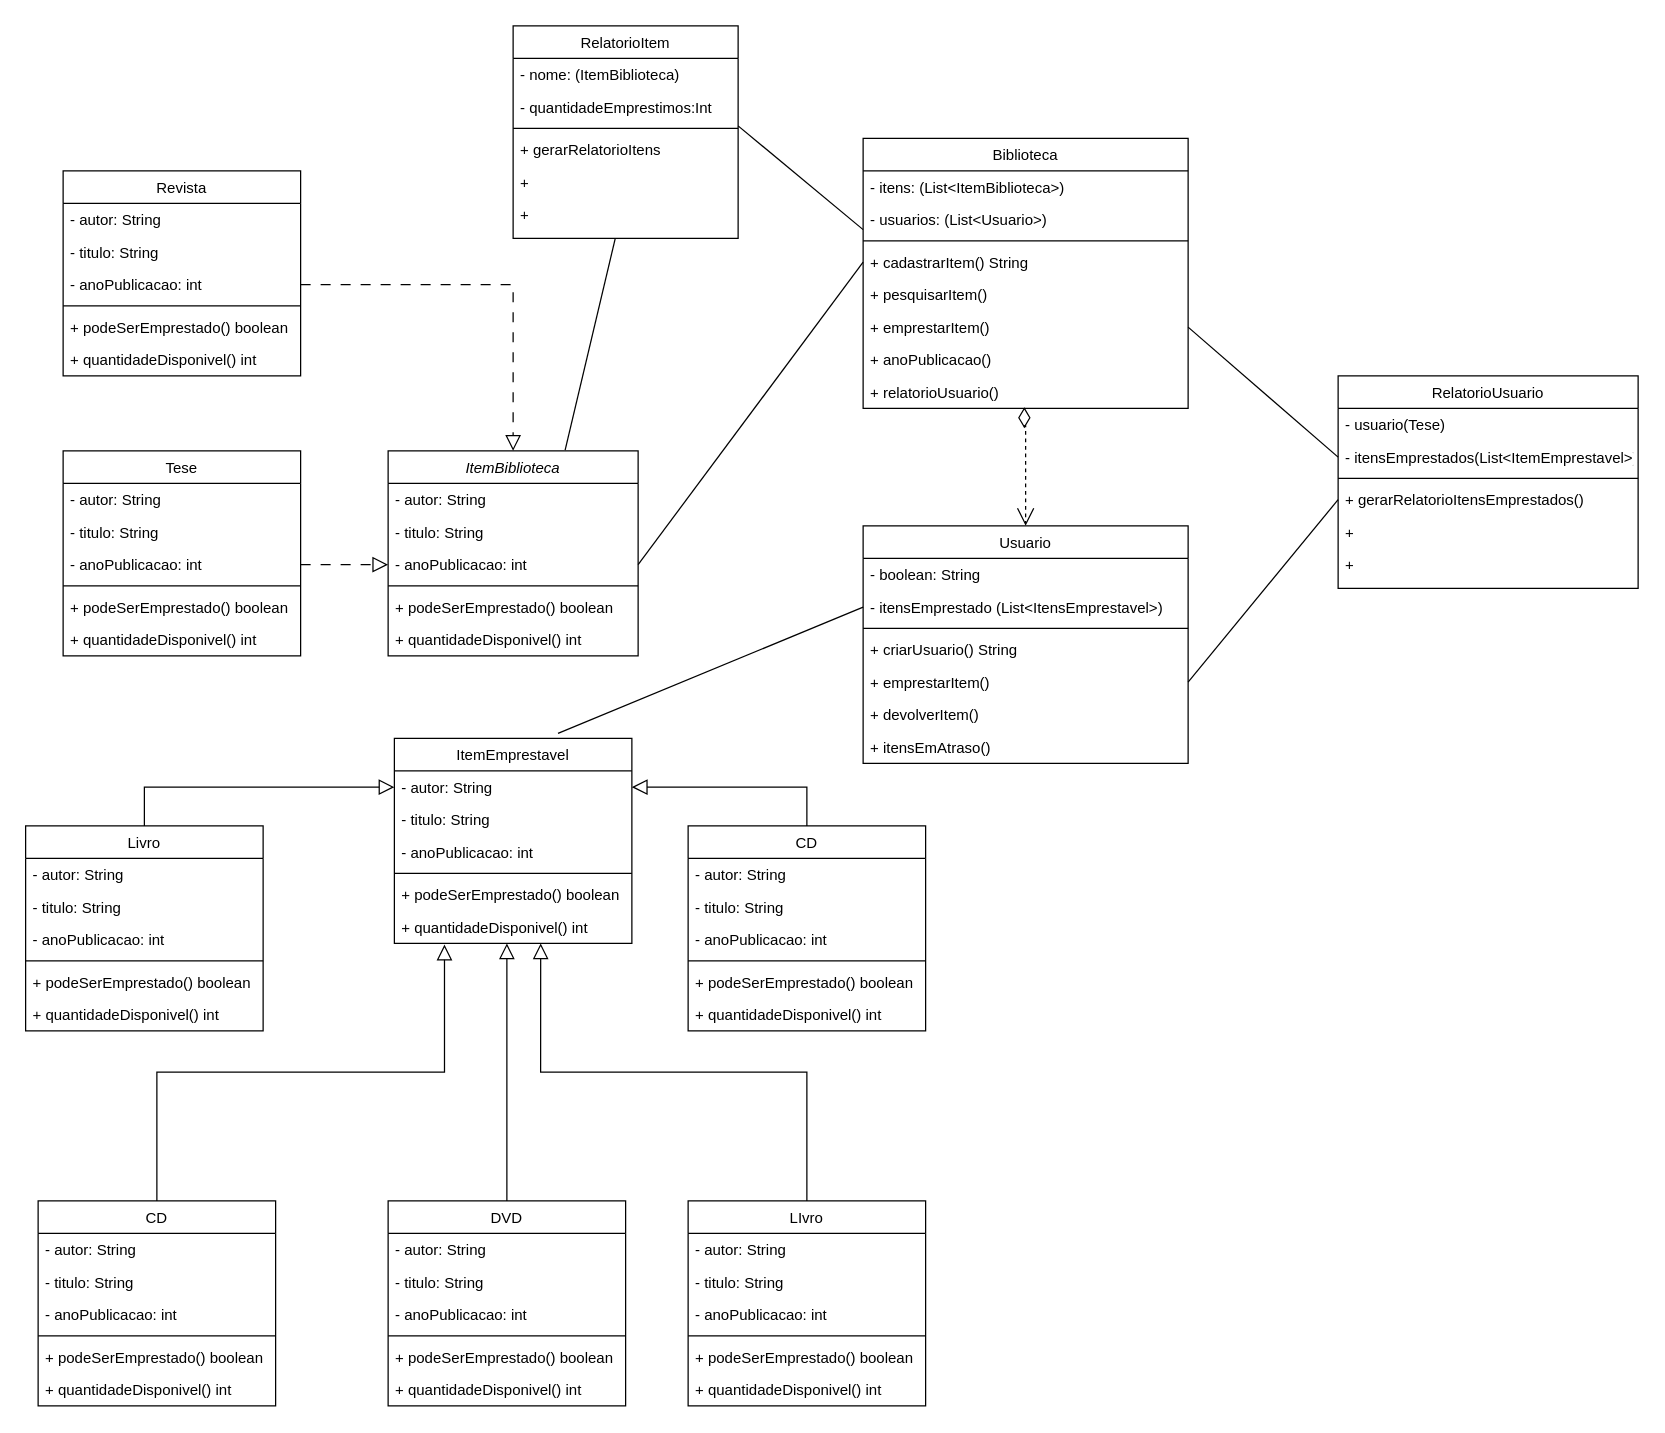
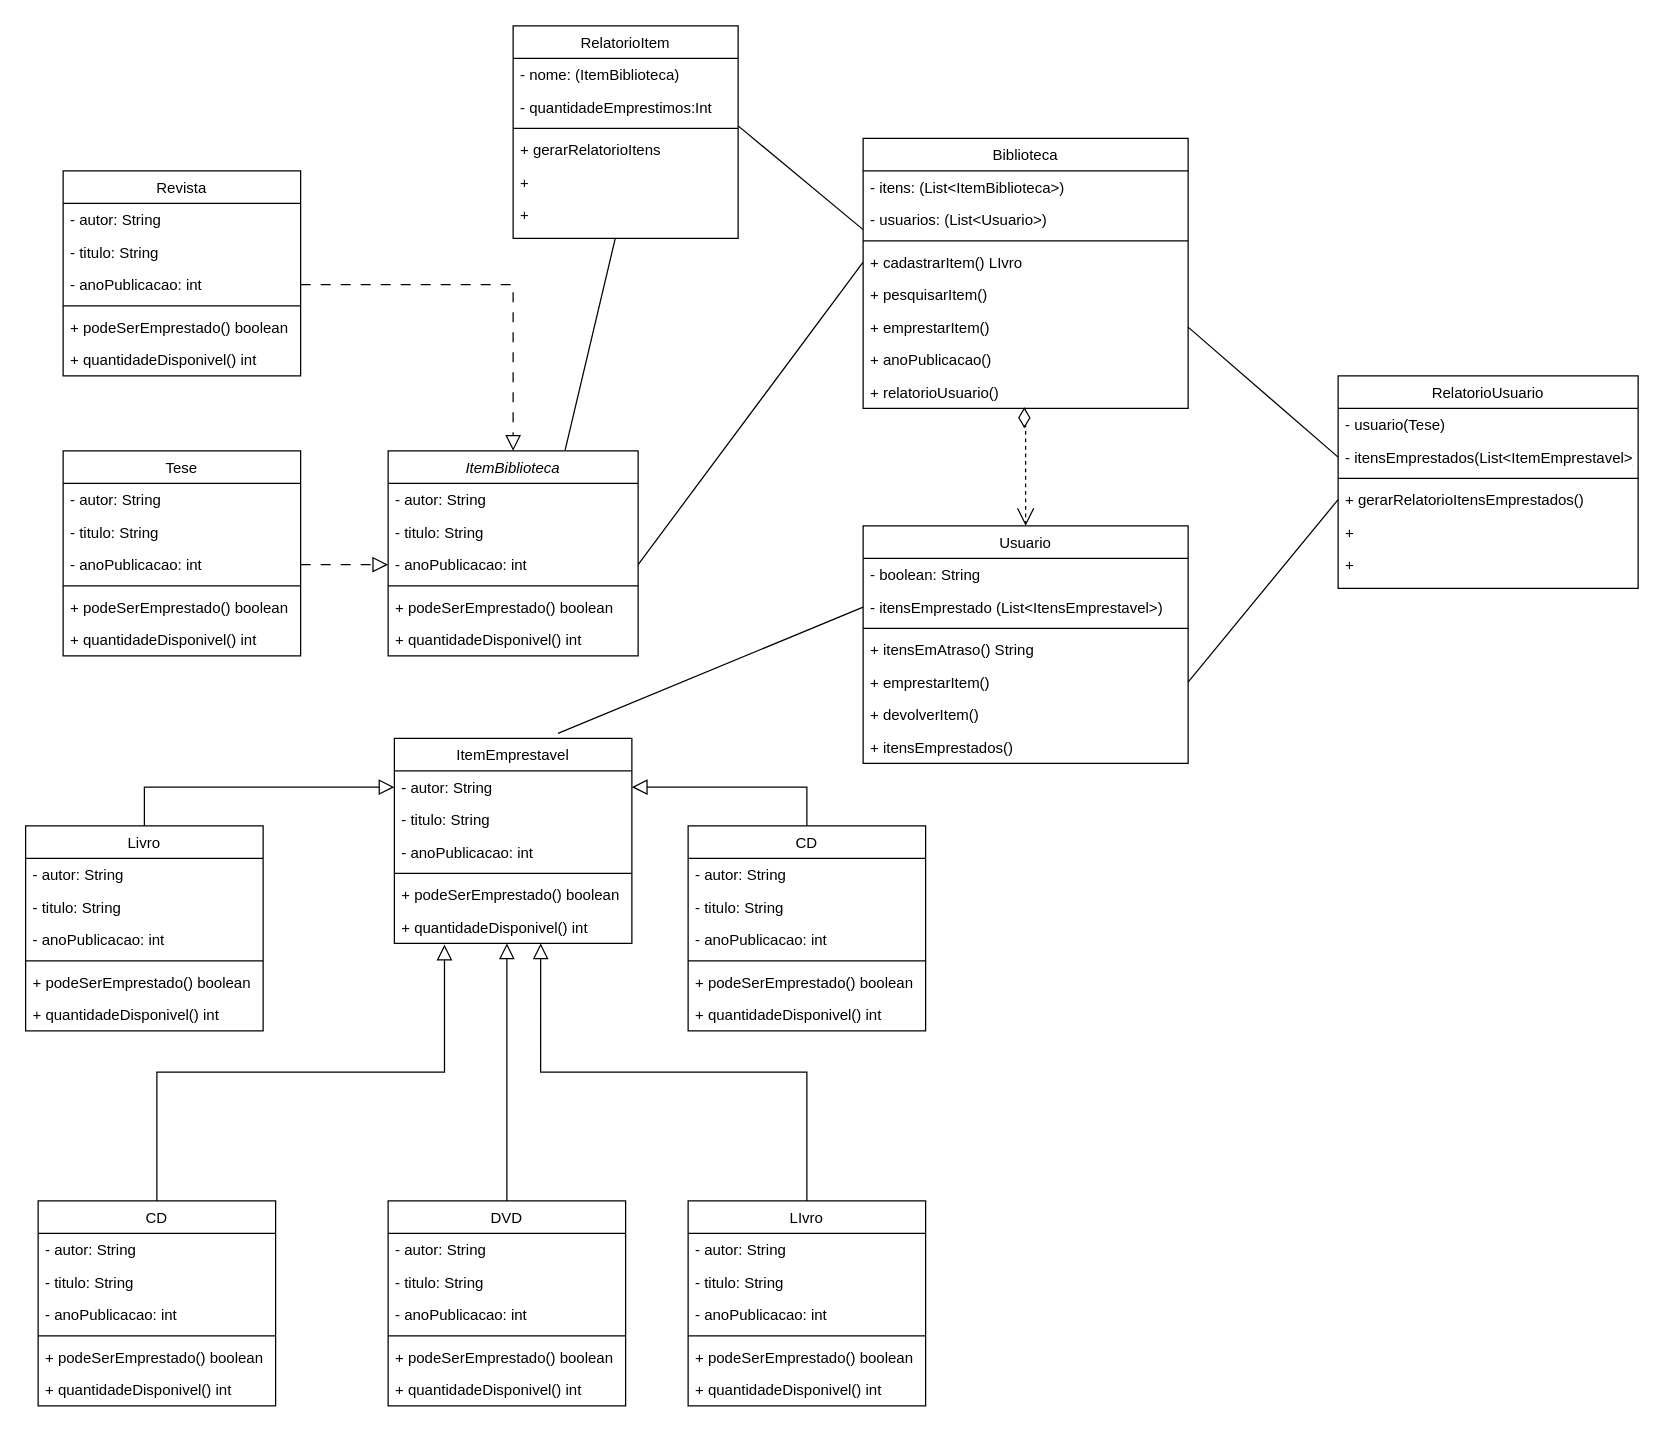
- <mxCell id="85" value="+ cadastrarItem() String" style="text;align=left;verticalAlign=top;spacingLeft=4;spacingRight=4;overflow=hidden;rotatable=0;points=[[0,0.5],[1,0.5]];portConstraint=eastwest;" vertex="1" parent="81"><mxGeometry y="86" width="260" height="26" as="geometry" /></mxCell>
+ <mxCell id="85" value="+ cadastrarItem() LIvro" style="text;align=left;verticalAlign=top;spacingLeft=4;spacingRight=4;overflow=hidden;rotatable=0;points=[[0,0.5],[1,0.5]];portConstraint=eastwest;" vertex="1" parent="81"><mxGeometry y="86" width="260" height="26" as="geometry" /></mxCell>
- <mxCell id="75" value="+ criarUsuario() String" style="text;align=left;verticalAlign=top;spacingLeft=4;spacingRight=4;overflow=hidden;rotatable=0;points=[[0,0.5],[1,0.5]];portConstraint=eastwest;" vertex="1" parent="71"><mxGeometry y="86" width="260" height="26" as="geometry" /></mxCell>
+ <mxCell id="75" value="+ itensEmAtraso() String" style="text;align=left;verticalAlign=top;spacingLeft=4;spacingRight=4;overflow=hidden;rotatable=0;points=[[0,0.5],[1,0.5]];portConstraint=eastwest;" vertex="1" parent="71"><mxGeometry y="86" width="260" height="26" as="geometry" /></mxCell>
- <mxCell id="78" value="+ itensEmAtraso()" style="text;align=left;verticalAlign=top;spacingLeft=4;spacingRight=4;overflow=hidden;rotatable=0;points=[[0,0.5],[1,0.5]];portConstraint=eastwest;" vertex="1" parent="71"><mxGeometry y="164" width="260" height="26" as="geometry" /></mxCell>
+ <mxCell id="78" value="+ itensEmprestados()" style="text;align=left;verticalAlign=top;spacingLeft=4;spacingRight=4;overflow=hidden;rotatable=0;points=[[0,0.5],[1,0.5]];portConstraint=eastwest;" vertex="1" parent="71"><mxGeometry y="164" width="260" height="26" as="geometry" /></mxCell>
